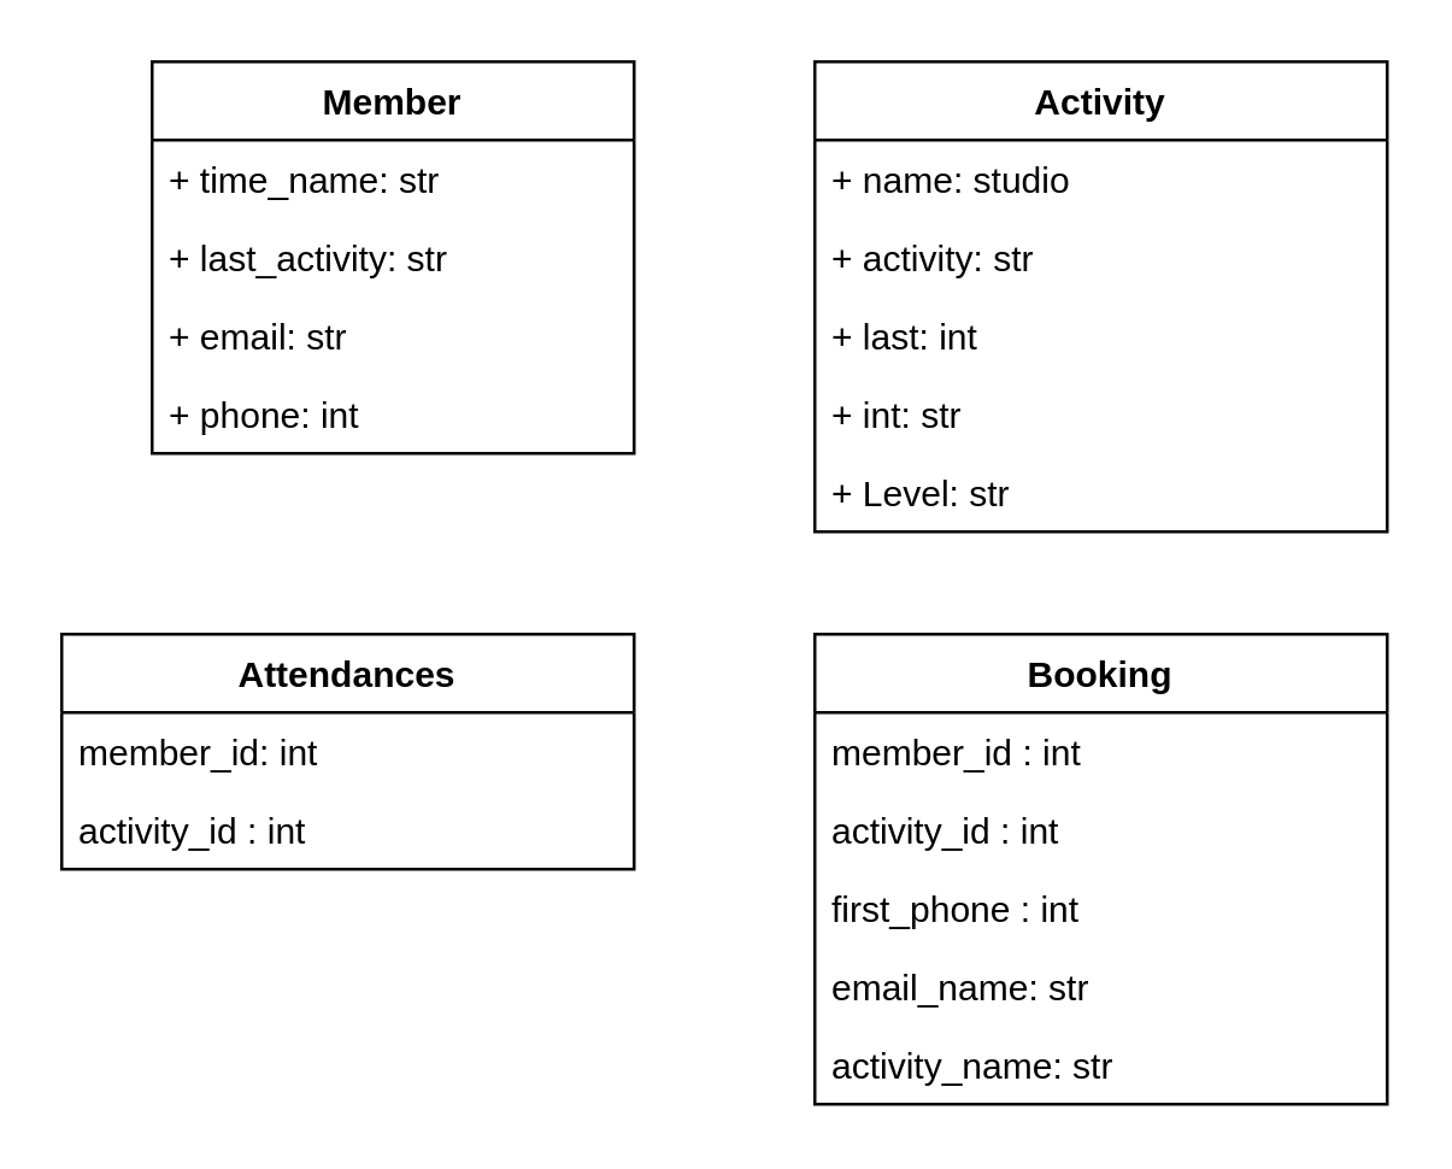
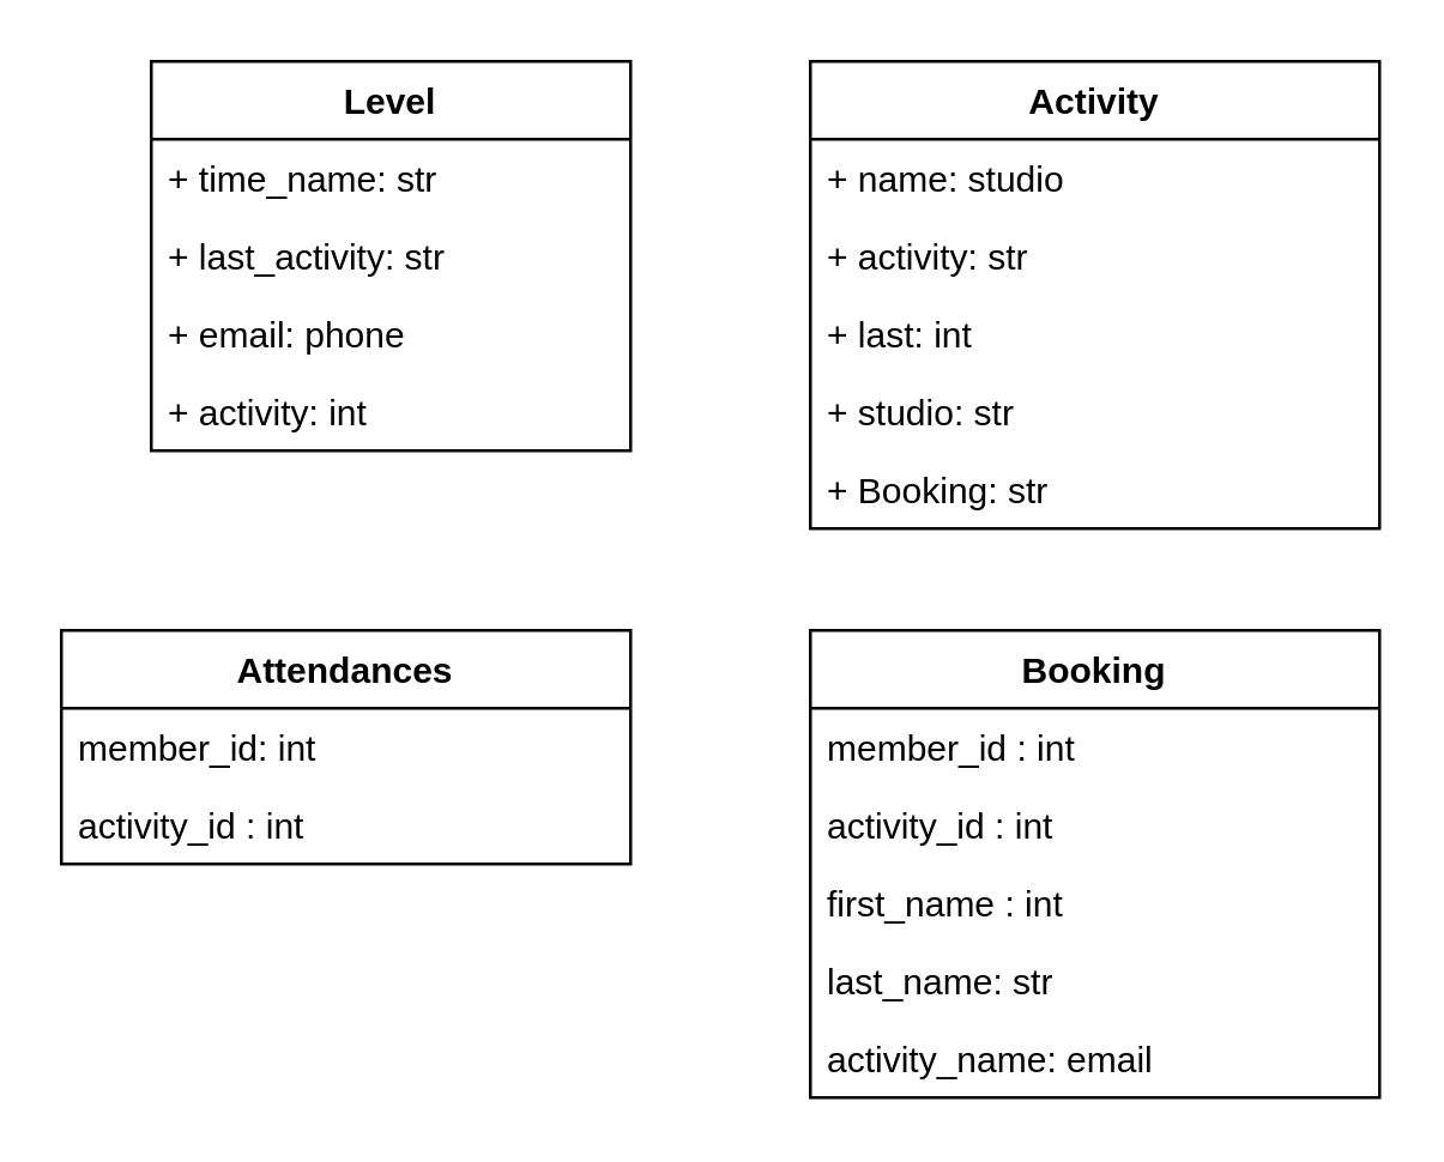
- <mxCell id="2" value="Member" style="swimlane;fontStyle=1;align=center;verticalAlign=top;childLayout=stackLayout;horizontal=1;startSize=26;horizontalStack=0;resizeParent=1;resizeParentMax=0;resizeLast=0;collapsible=1;marginBottom=0;" parent="1" vertex="1"><mxGeometry x="50" y="20" width="160" height="130" as="geometry" /></mxCell>
+ <mxCell id="2" value="Level" style="swimlane;fontStyle=1;align=center;verticalAlign=top;childLayout=stackLayout;horizontal=1;startSize=26;horizontalStack=0;resizeParent=1;resizeParentMax=0;resizeLast=0;collapsible=1;marginBottom=0;" parent="1" vertex="1"><mxGeometry x="50" y="20" width="160" height="130" as="geometry" /></mxCell>
- <mxCell id="5" value="+ email: str" style="text;strokeColor=none;fillColor=none;align=left;verticalAlign=top;spacingLeft=4;spacingRight=4;overflow=hidden;rotatable=0;points=[[0,0.5],[1,0.5]];portConstraint=eastwest;" parent="2" vertex="1"><mxGeometry y="78" width="160" height="26" as="geometry" /></mxCell>
+ <mxCell id="5" value="+ email: phone" style="text;strokeColor=none;fillColor=none;align=left;verticalAlign=top;spacingLeft=4;spacingRight=4;overflow=hidden;rotatable=0;points=[[0,0.5],[1,0.5]];portConstraint=eastwest;" parent="2" vertex="1"><mxGeometry y="78" width="160" height="26" as="geometry" /></mxCell>
- <mxCell id="6" value="+ phone: int" style="text;strokeColor=none;fillColor=none;align=left;verticalAlign=top;spacingLeft=4;spacingRight=4;overflow=hidden;rotatable=0;points=[[0,0.5],[1,0.5]];portConstraint=eastwest;" parent="2" vertex="1"><mxGeometry y="104" width="160" height="26" as="geometry" /></mxCell>
+ <mxCell id="6" value="+ activity: int" style="text;strokeColor=none;fillColor=none;align=left;verticalAlign=top;spacingLeft=4;spacingRight=4;overflow=hidden;rotatable=0;points=[[0,0.5],[1,0.5]];portConstraint=eastwest;" parent="2" vertex="1"><mxGeometry y="104" width="160" height="26" as="geometry" /></mxCell>
- <mxCell id="11" value="+ int: str" style="text;strokeColor=none;fillColor=none;align=left;verticalAlign=top;spacingLeft=4;spacingRight=4;overflow=hidden;rotatable=0;points=[[0,0.5],[1,0.5]];portConstraint=eastwest;" parent="7" vertex="1"><mxGeometry y="104" width="190" height="26" as="geometry" /></mxCell>
+ <mxCell id="11" value="+ studio: str" style="text;strokeColor=none;fillColor=none;align=left;verticalAlign=top;spacingLeft=4;spacingRight=4;overflow=hidden;rotatable=0;points=[[0,0.5],[1,0.5]];portConstraint=eastwest;" parent="7" vertex="1"><mxGeometry y="104" width="190" height="26" as="geometry" /></mxCell>
- <mxCell id="12" value="+ Level: str" style="text;strokeColor=none;fillColor=none;align=left;verticalAlign=top;spacingLeft=4;spacingRight=4;overflow=hidden;rotatable=0;points=[[0,0.5],[1,0.5]];portConstraint=eastwest;" parent="7" vertex="1"><mxGeometry y="130" width="190" height="26" as="geometry" /></mxCell>
+ <mxCell id="12" value="+ Booking: str" style="text;strokeColor=none;fillColor=none;align=left;verticalAlign=top;spacingLeft=4;spacingRight=4;overflow=hidden;rotatable=0;points=[[0,0.5],[1,0.5]];portConstraint=eastwest;" parent="7" vertex="1"><mxGeometry y="130" width="190" height="26" as="geometry" /></mxCell>
- <mxCell id="19" value="first_phone : int" style="text;strokeColor=none;fillColor=none;align=left;verticalAlign=top;spacingLeft=4;spacingRight=4;overflow=hidden;rotatable=0;points=[[0,0.5],[1,0.5]];portConstraint=eastwest;" parent="16" vertex="1"><mxGeometry y="78" width="190" height="26" as="geometry" /></mxCell>
+ <mxCell id="19" value="first_name : int" style="text;strokeColor=none;fillColor=none;align=left;verticalAlign=top;spacingLeft=4;spacingRight=4;overflow=hidden;rotatable=0;points=[[0,0.5],[1,0.5]];portConstraint=eastwest;" parent="16" vertex="1"><mxGeometry y="78" width="190" height="26" as="geometry" /></mxCell>
- <mxCell id="20" value="email_name: str" style="text;strokeColor=none;fillColor=none;align=left;verticalAlign=top;spacingLeft=4;spacingRight=4;overflow=hidden;rotatable=0;points=[[0,0.5],[1,0.5]];portConstraint=eastwest;" parent="16" vertex="1"><mxGeometry y="104" width="190" height="26" as="geometry" /></mxCell>
+ <mxCell id="20" value="last_name: str" style="text;strokeColor=none;fillColor=none;align=left;verticalAlign=top;spacingLeft=4;spacingRight=4;overflow=hidden;rotatable=0;points=[[0,0.5],[1,0.5]];portConstraint=eastwest;" parent="16" vertex="1"><mxGeometry y="104" width="190" height="26" as="geometry" /></mxCell>
- <mxCell id="21" value="activity_name: str" style="text;strokeColor=none;fillColor=none;align=left;verticalAlign=top;spacingLeft=4;spacingRight=4;overflow=hidden;rotatable=0;points=[[0,0.5],[1,0.5]];portConstraint=eastwest;" parent="16" vertex="1"><mxGeometry y="130" width="190" height="26" as="geometry" /></mxCell>
+ <mxCell id="21" value="activity_name: email" style="text;strokeColor=none;fillColor=none;align=left;verticalAlign=top;spacingLeft=4;spacingRight=4;overflow=hidden;rotatable=0;points=[[0,0.5],[1,0.5]];portConstraint=eastwest;" parent="16" vertex="1"><mxGeometry y="130" width="190" height="26" as="geometry" /></mxCell>
